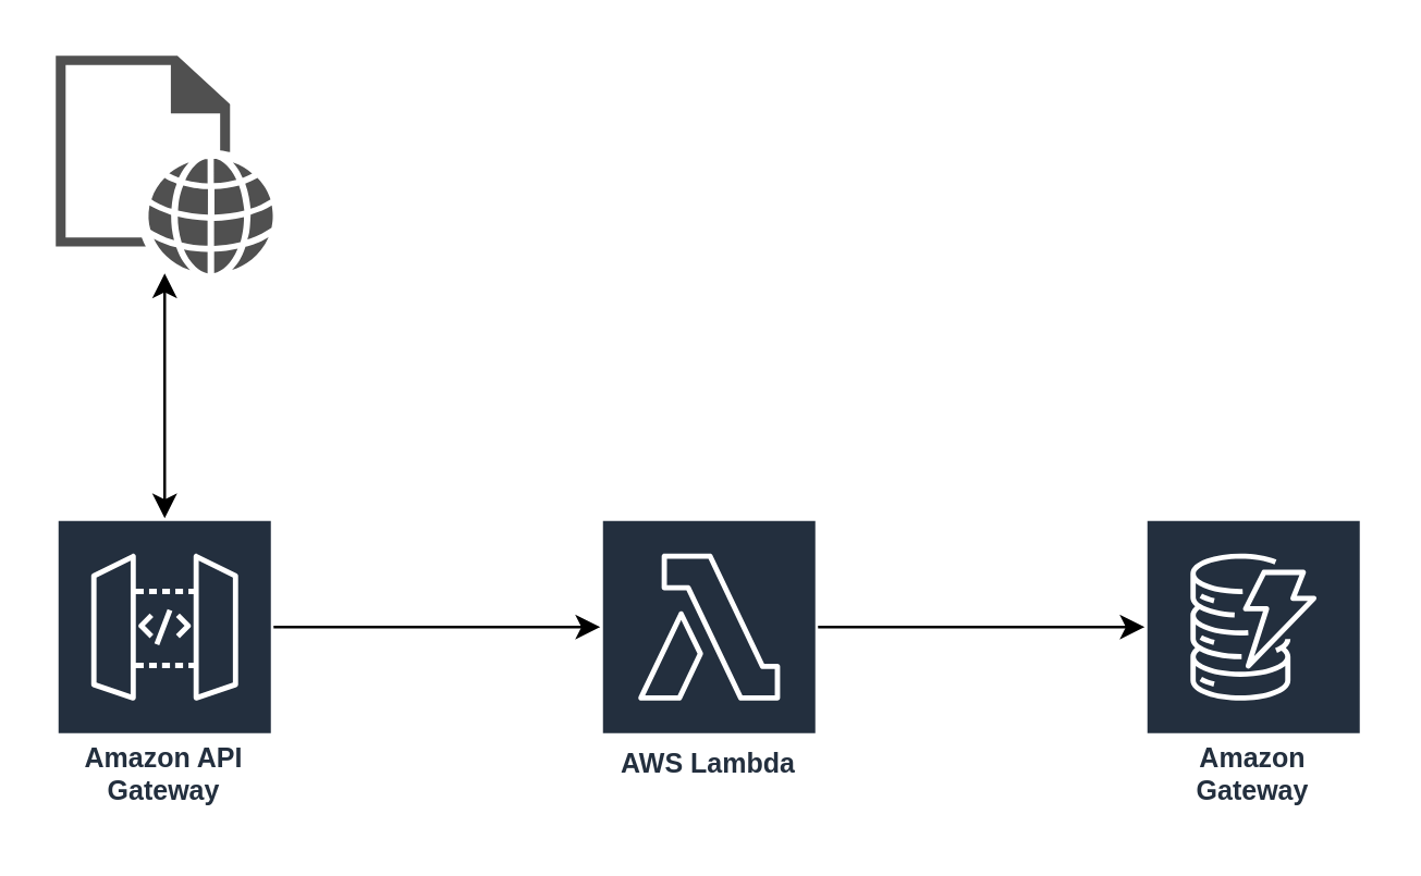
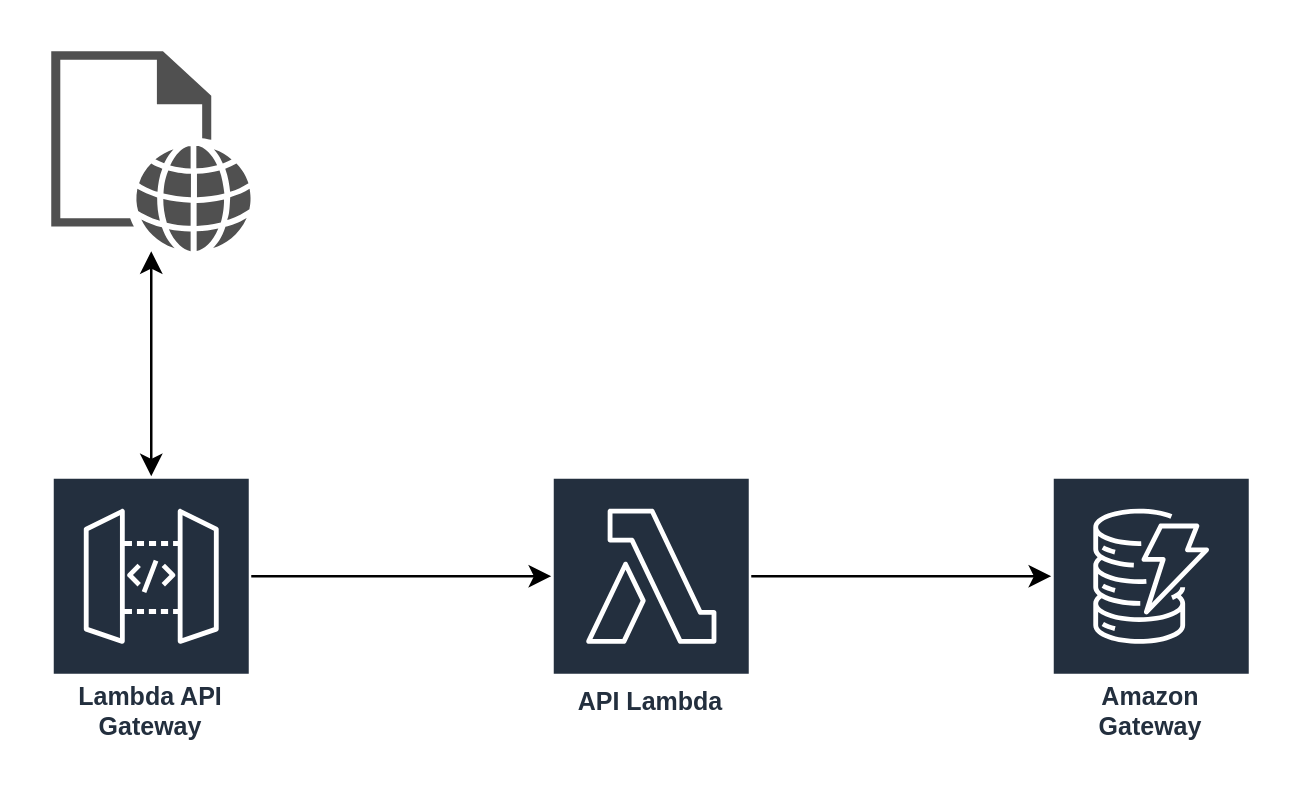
- <mxCell id="5" value="AWS Lambda" style="sketch=0;outlineConnect=0;fontColor=#232F3E;gradientColor=none;strokeColor=#ffffff;fillColor=#232F3E;dashed=0;verticalLabelPosition=middle;verticalAlign=bottom;align=center;html=1;whiteSpace=wrap;fontSize=10;fontStyle=1;spacing=3;shape=mxgraph.aws4.productIcon;prIcon=mxgraph.aws4.lambda;" vertex="1" parent="1"><mxGeometry x="220" y="190" width="80" height="100" as="geometry" /></mxCell>
+ <mxCell id="5" value="API Lambda" style="sketch=0;outlineConnect=0;fontColor=#232F3E;gradientColor=none;strokeColor=#ffffff;fillColor=#232F3E;dashed=0;verticalLabelPosition=middle;verticalAlign=bottom;align=center;html=1;whiteSpace=wrap;fontSize=10;fontStyle=1;spacing=3;shape=mxgraph.aws4.productIcon;prIcon=mxgraph.aws4.lambda;" vertex="1" parent="1"><mxGeometry x="220" y="190" width="80" height="100" as="geometry" /></mxCell>
- <mxCell id="3" value="Amazon API Gateway" style="sketch=0;outlineConnect=0;fontColor=#232F3E;gradientColor=none;strokeColor=#ffffff;fillColor=#232F3E;dashed=0;verticalLabelPosition=middle;verticalAlign=bottom;align=center;html=1;whiteSpace=wrap;fontSize=10;fontStyle=1;spacing=3;shape=mxgraph.aws4.productIcon;prIcon=mxgraph.aws4.api_gateway;" vertex="1" parent="1"><mxGeometry x="20" y="190" width="80" height="110" as="geometry" /></mxCell>
+ <mxCell id="3" value="Lambda API Gateway" style="sketch=0;outlineConnect=0;fontColor=#232F3E;gradientColor=none;strokeColor=#ffffff;fillColor=#232F3E;dashed=0;verticalLabelPosition=middle;verticalAlign=bottom;align=center;html=1;whiteSpace=wrap;fontSize=10;fontStyle=1;spacing=3;shape=mxgraph.aws4.productIcon;prIcon=mxgraph.aws4.api_gateway;" vertex="1" parent="1"><mxGeometry x="20" y="190" width="80" height="110" as="geometry" /></mxCell>
